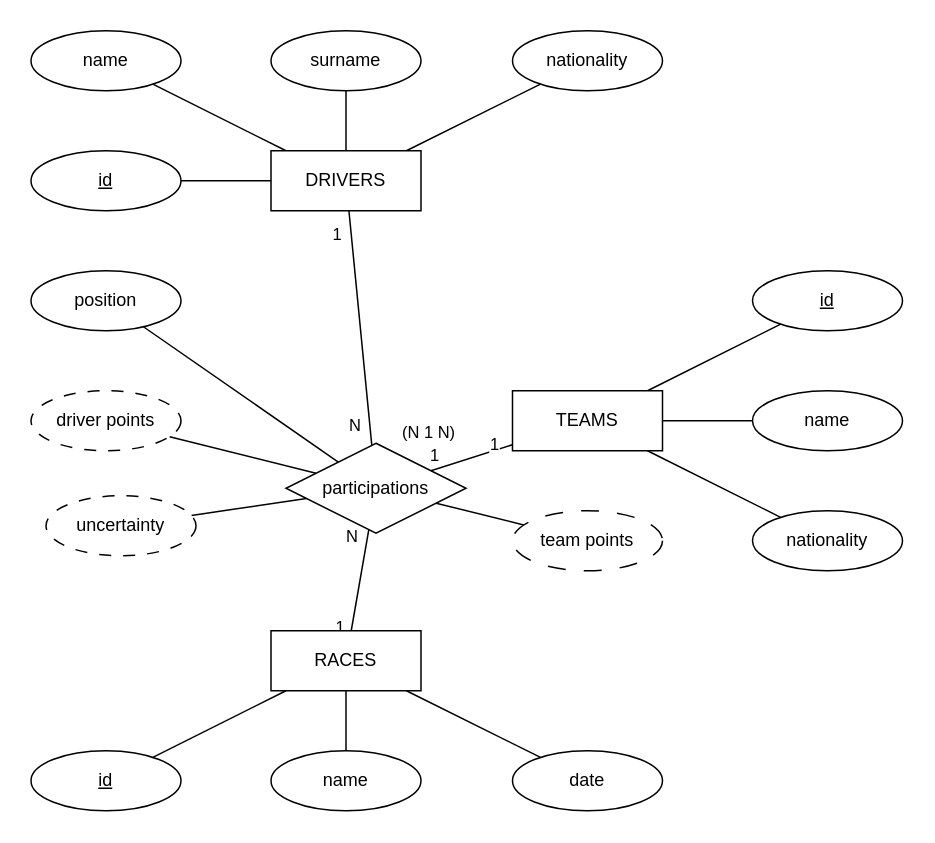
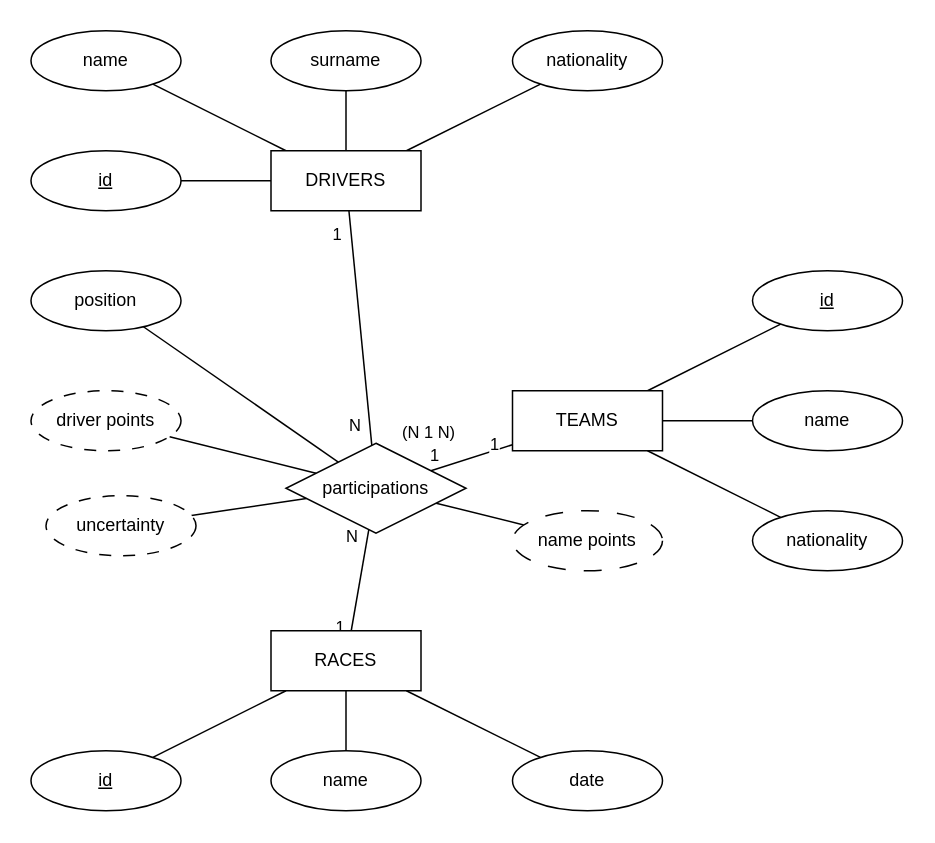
- <mxCell id="23" value="team points" style="ellipse;whiteSpace=wrap;html=1;align=center;dashed=1;dashPattern=12 12;" parent="1" vertex="1"><mxGeometry x="341" y="340" width="100" height="40" as="geometry" /></mxCell>
+ <mxCell id="23" value="name points" style="ellipse;whiteSpace=wrap;html=1;align=center;dashed=1;dashPattern=12 12;" parent="1" vertex="1"><mxGeometry x="341" y="340" width="100" height="40" as="geometry" /></mxCell>
